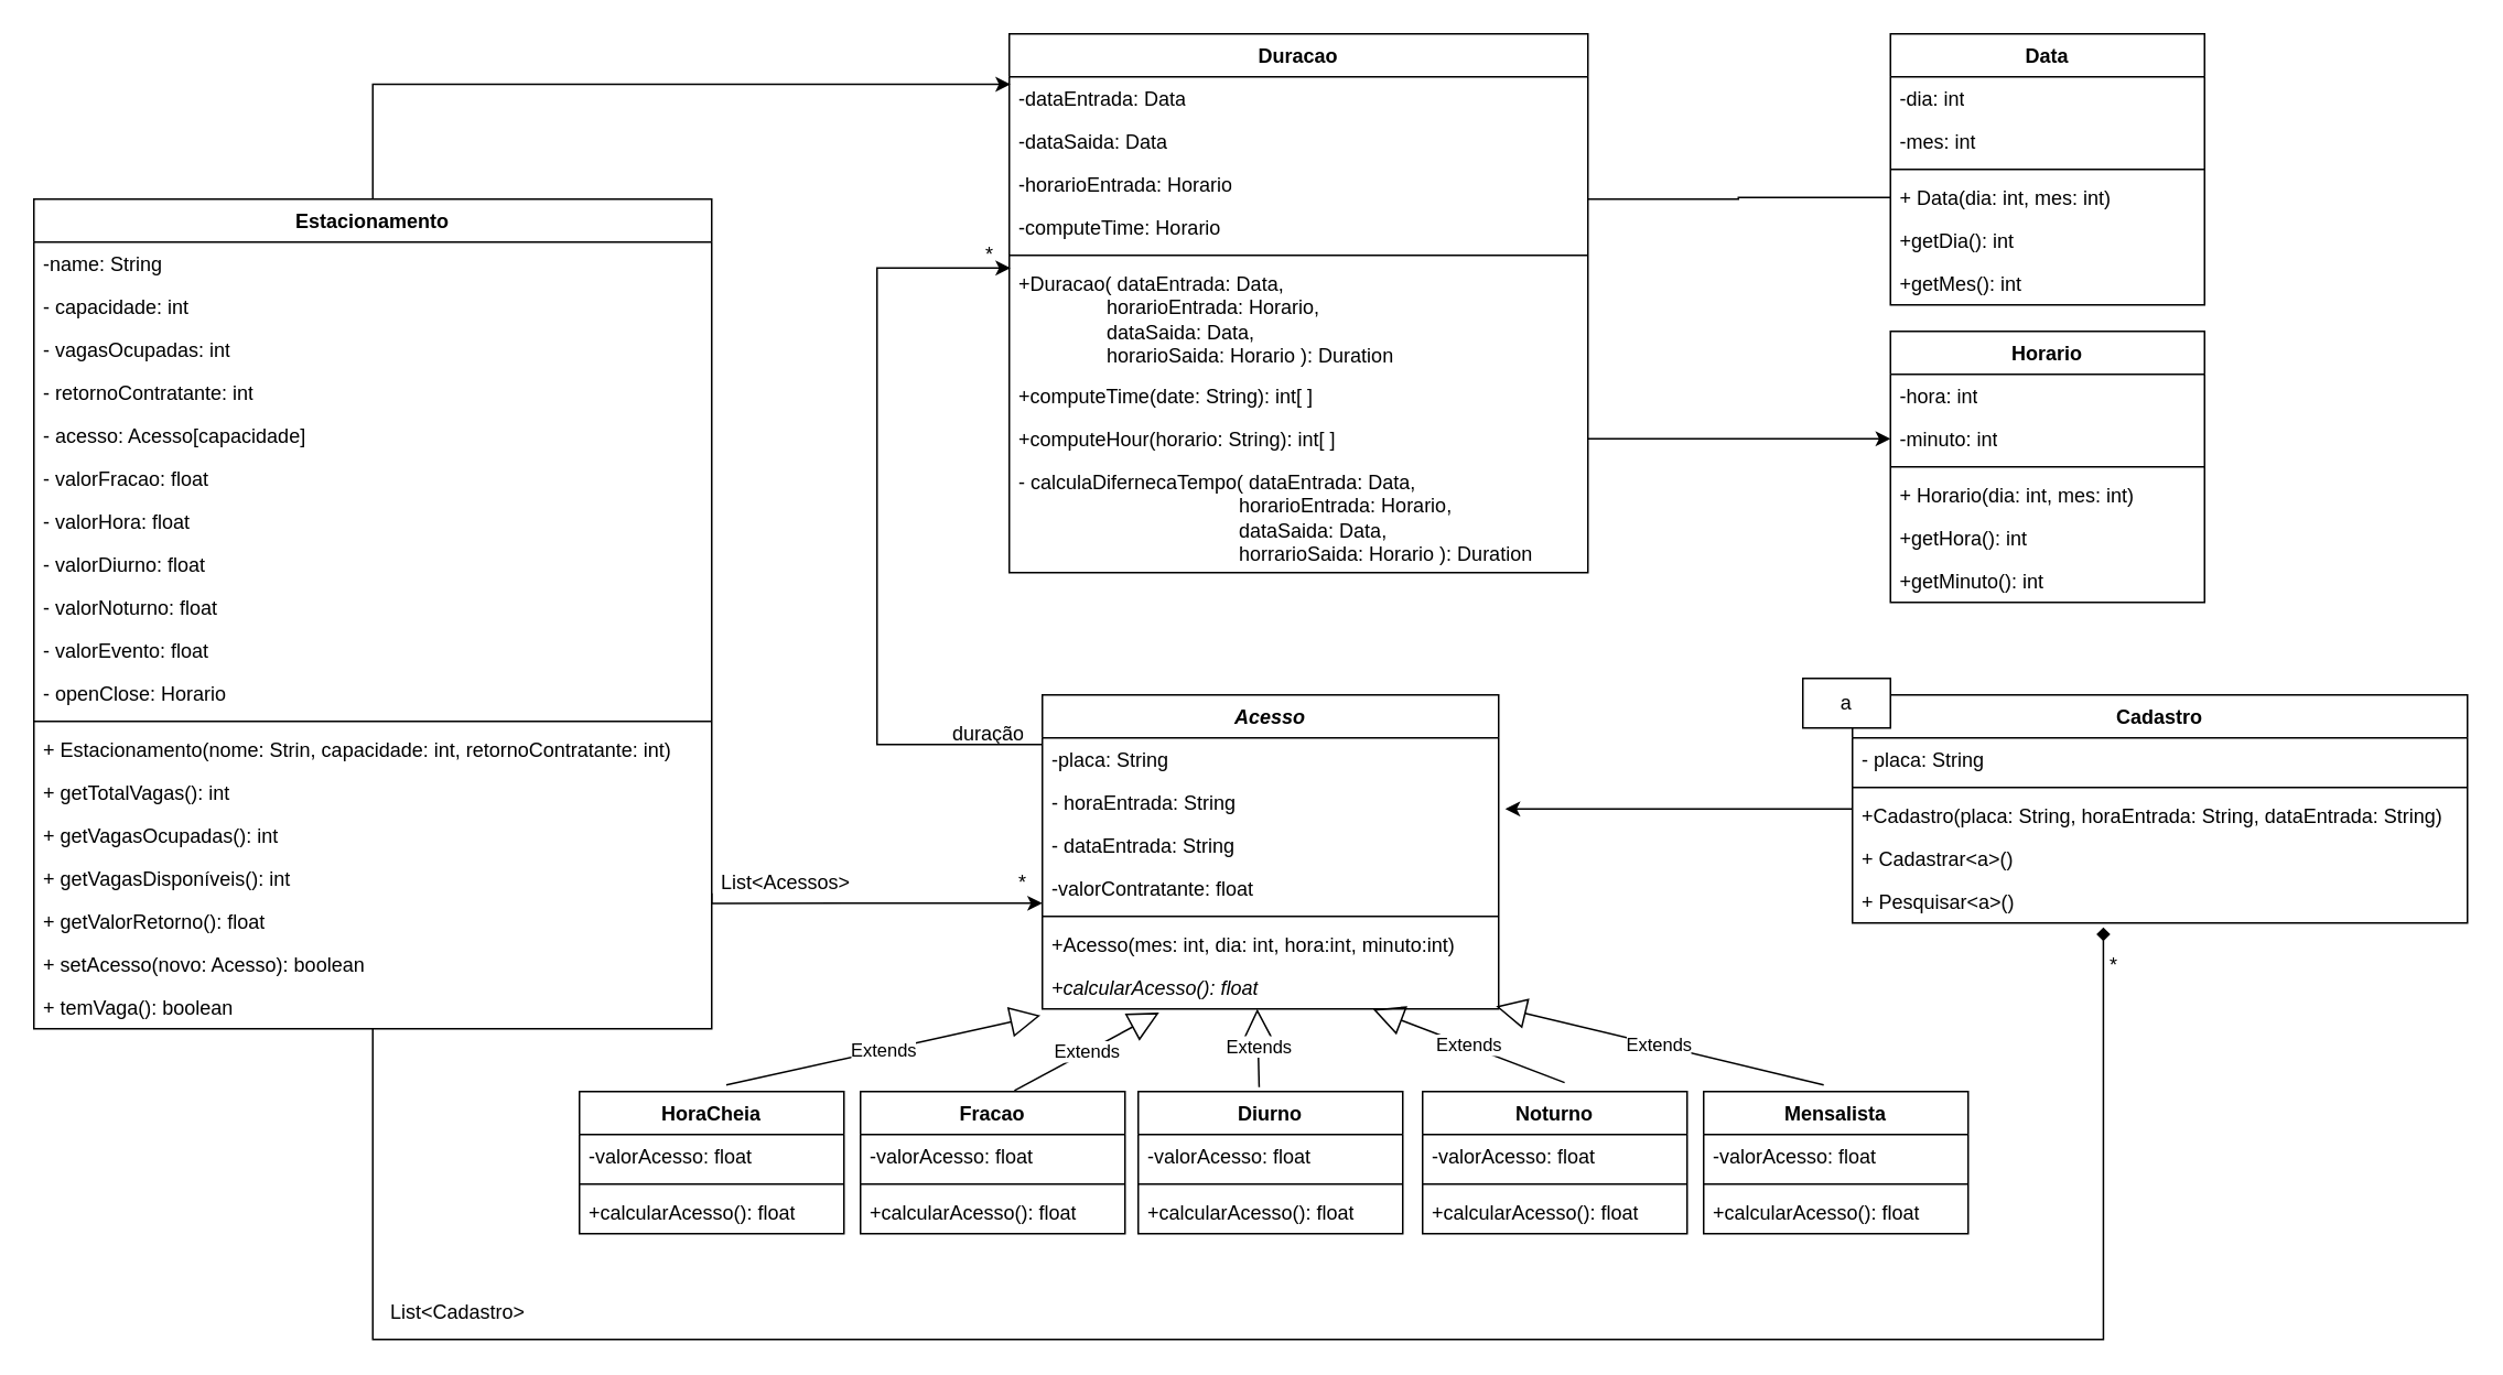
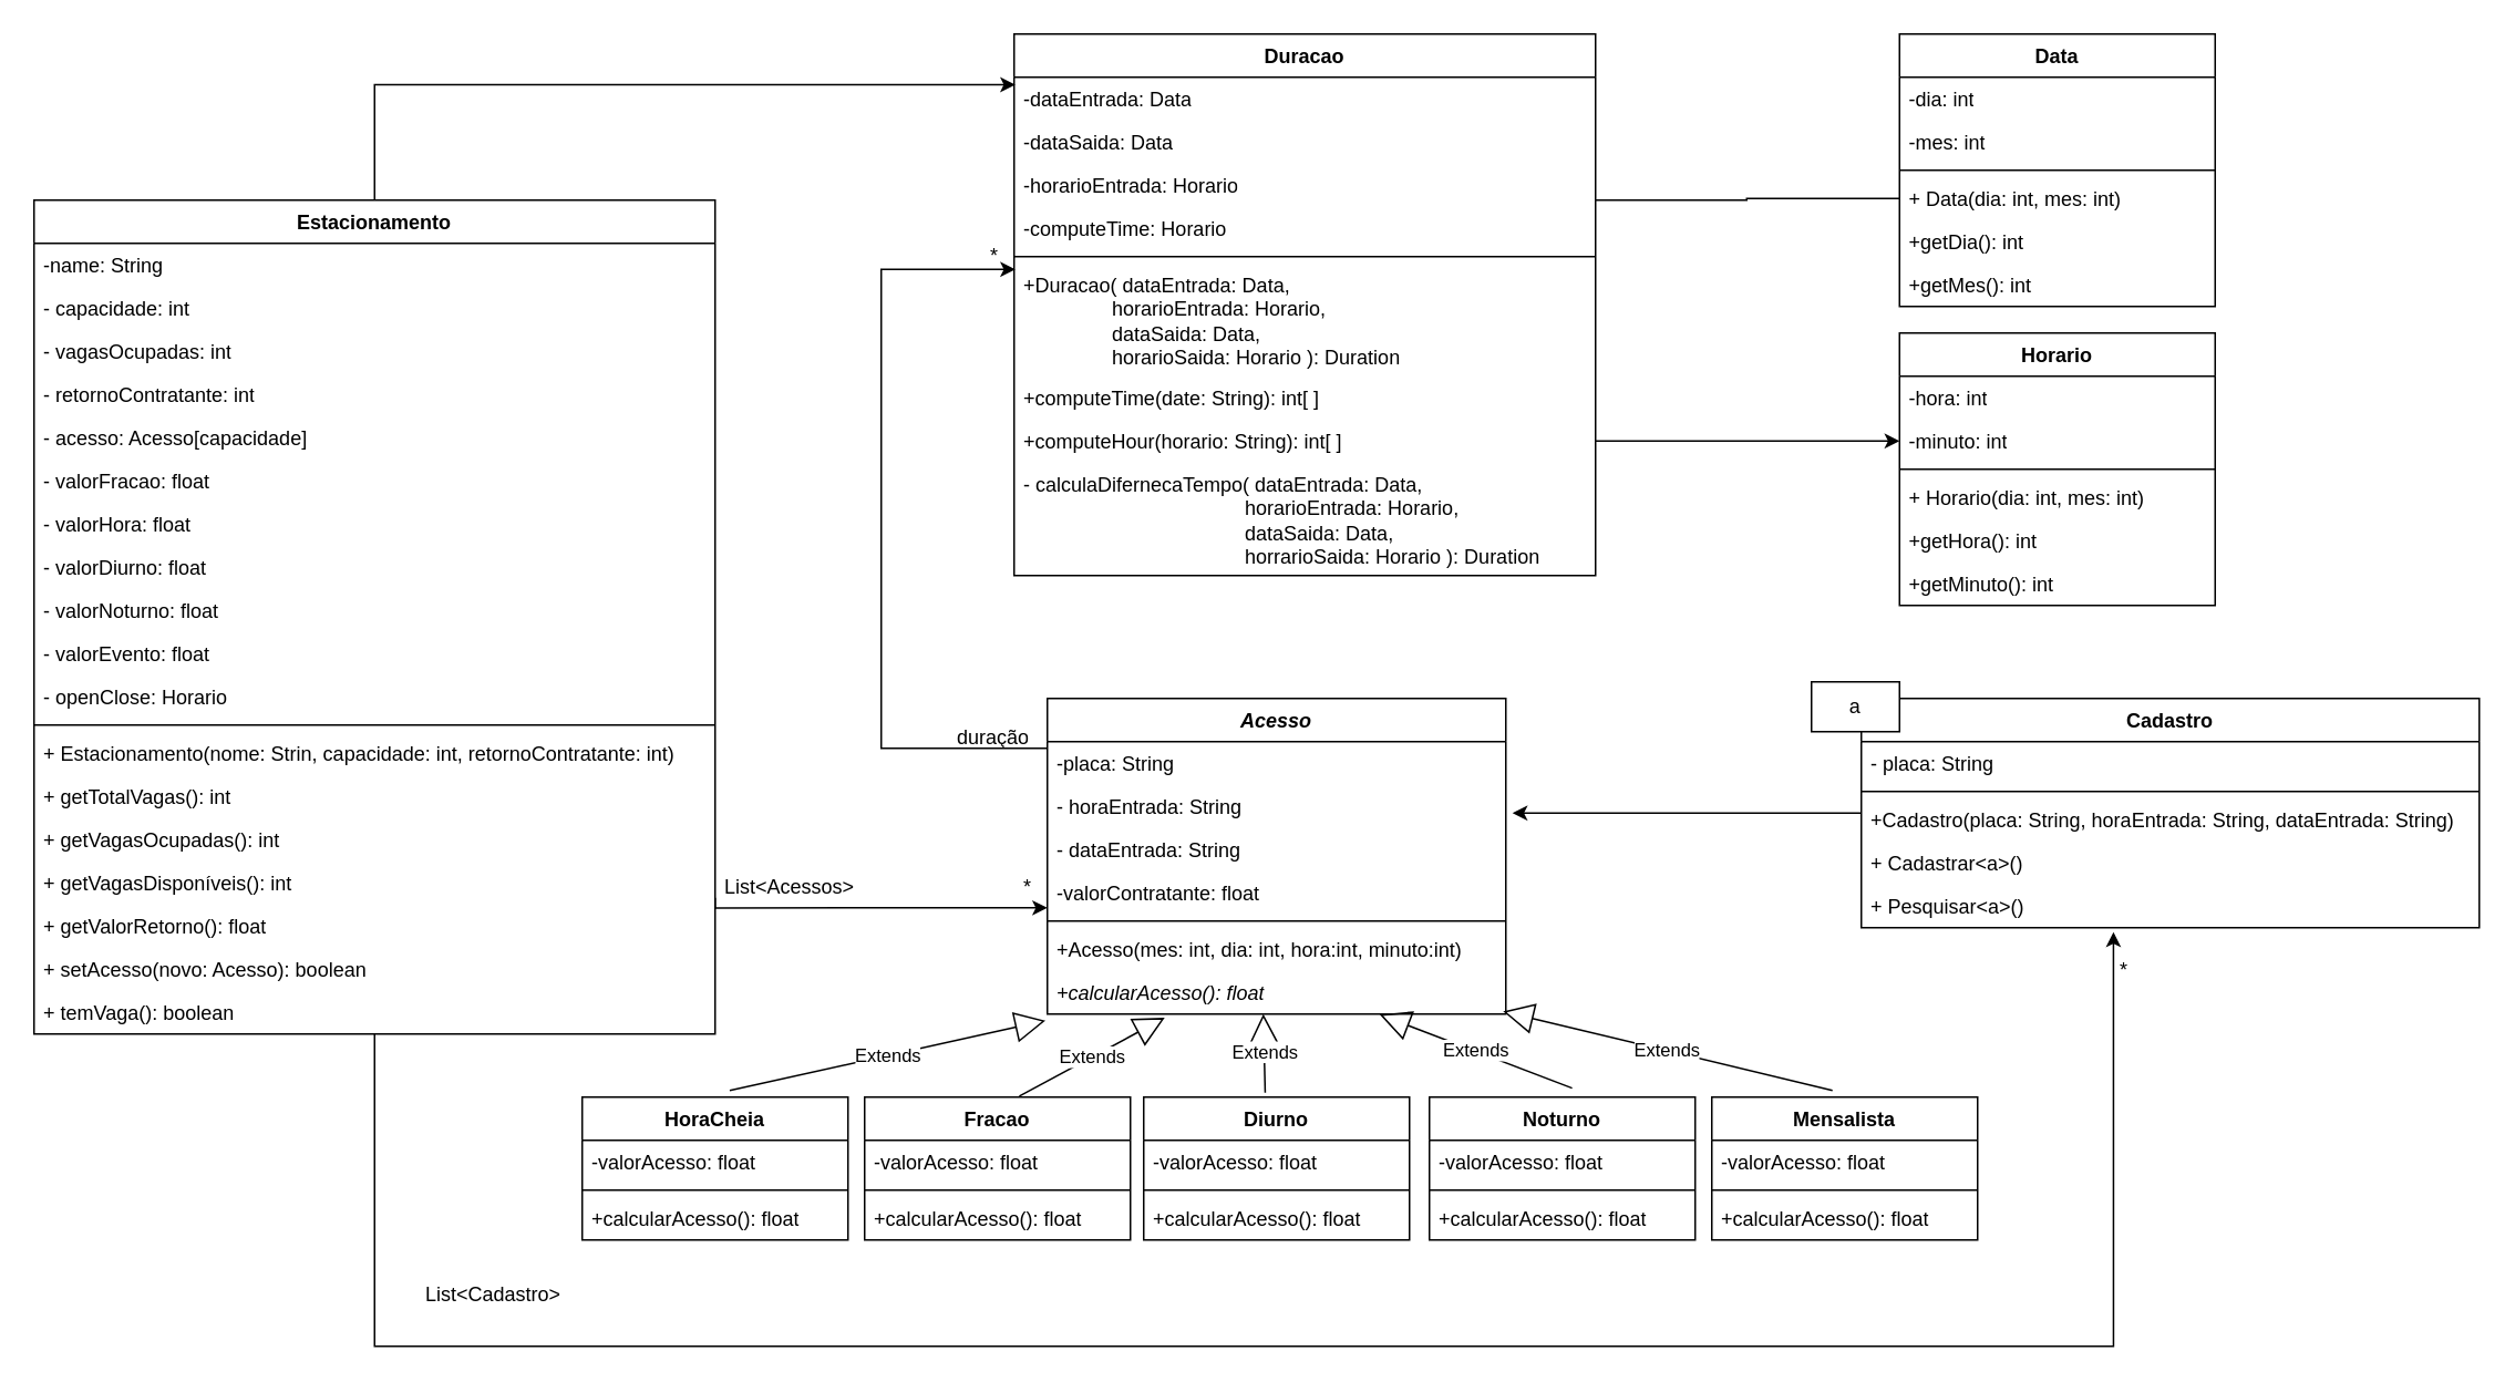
- <mxCell id="68" style="edgeStyle=orthogonalEdgeStyle;rounded=0;orthogonalLoop=1;jettySize=auto;html=1;entryX=0.408;entryY=1.101;entryDx=0;entryDy=0;entryPerimeter=0;endArrow=diamond;" edge="1" parent="1" source="70" target="66"><mxGeometry relative="1" as="geometry"><mxPoint x="230" y="860" as="targetPoint" /><Array as="points"><mxPoint x="225" y="810" /><mxPoint x="1272" y="810" /></Array></mxGeometry></mxCell>
+ <mxCell id="68" style="edgeStyle=orthogonalEdgeStyle;rounded=0;orthogonalLoop=1;jettySize=auto;html=1;entryX=0.408;entryY=1.101;entryDx=0;entryDy=0;entryPerimeter=0;" edge="1" parent="1" source="70" target="66"><mxGeometry relative="1" as="geometry"><mxPoint x="230" y="860" as="targetPoint" /><Array as="points"><mxPoint x="225" y="810" /><mxPoint x="1272" y="810" /></Array></mxGeometry></mxCell>
- <mxCell id="93" value="List&amp;lt;Cadastro&amp;gt;" style="text;strokeColor=none;fillColor=none;align=left;verticalAlign=top;spacingLeft=4;spacingRight=4;overflow=hidden;rotatable=0;points=[[0,0.5],[1,0.5]];portConstraint=eastwest;whiteSpace=wrap;html=1;" vertex="1" parent="1"><mxGeometry x="230" y="780" width="160" height="26" as="geometry" /></mxCell>
+ <mxCell id="93" value="List&amp;lt;Cadastro&amp;gt;" style="text;strokeColor=none;fillColor=none;align=left;verticalAlign=top;spacingLeft=4;spacingRight=4;overflow=hidden;rotatable=0;points=[[0,0.5],[1,0.5]];portConstraint=eastwest;whiteSpace=wrap;html=1;" vertex="1" parent="1"><mxGeometry x="250" y="765" width="160" height="26" as="geometry" /></mxCell>
